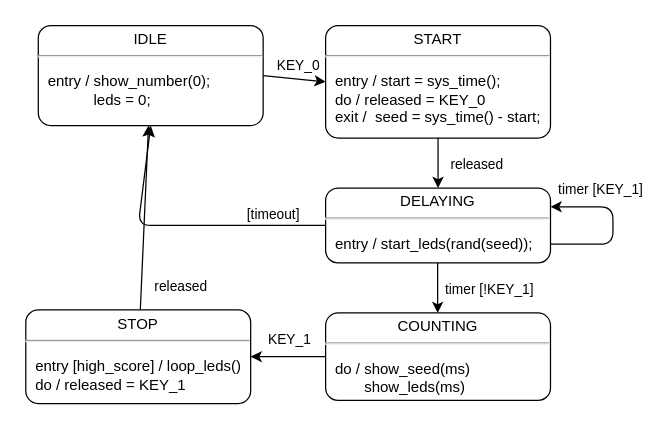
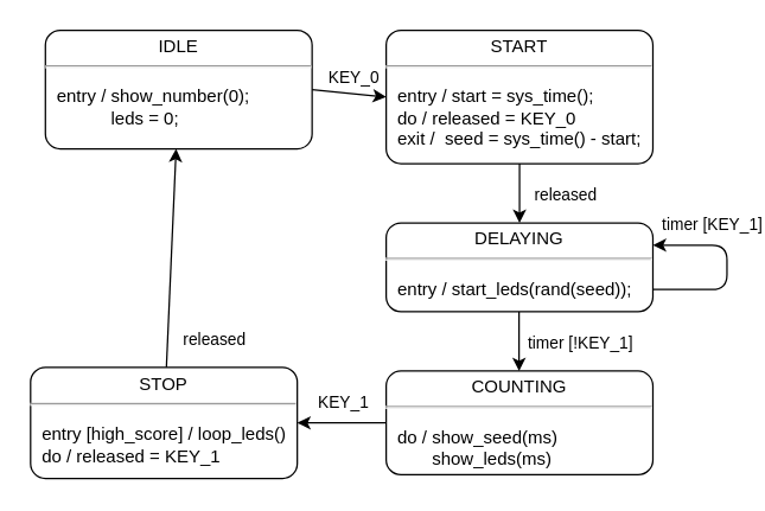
- <mxCell id="17" value="" style="endArrow=classic;html=1;exitX=0;exitY=0.5;exitDx=0;exitDy=0;exitPerimeter=0;entryX=0.5;entryY=1;entryDx=0;entryDy=0;entryPerimeter=0;" edge="1" parent="1" source="6" target="2"><mxGeometry width="50" height="50" relative="1" as="geometry"><mxPoint x="160" y="200" as="sourcePoint" /><mxPoint x="210" y="150" as="targetPoint" /><Array as="points"><mxPoint x="110" y="180" /></Array></mxGeometry></mxCell>
- <mxCell id="18" value="[timeout]" style="edgeLabel;html=1;align=center;verticalAlign=middle;resizable=0;points=[];" vertex="1" connectable="0" parent="17"><mxGeometry x="0.025" y="-1" relative="1" as="geometry"><mxPoint x="75.24" y="-9" as="offset" /></mxGeometry></mxCell>
